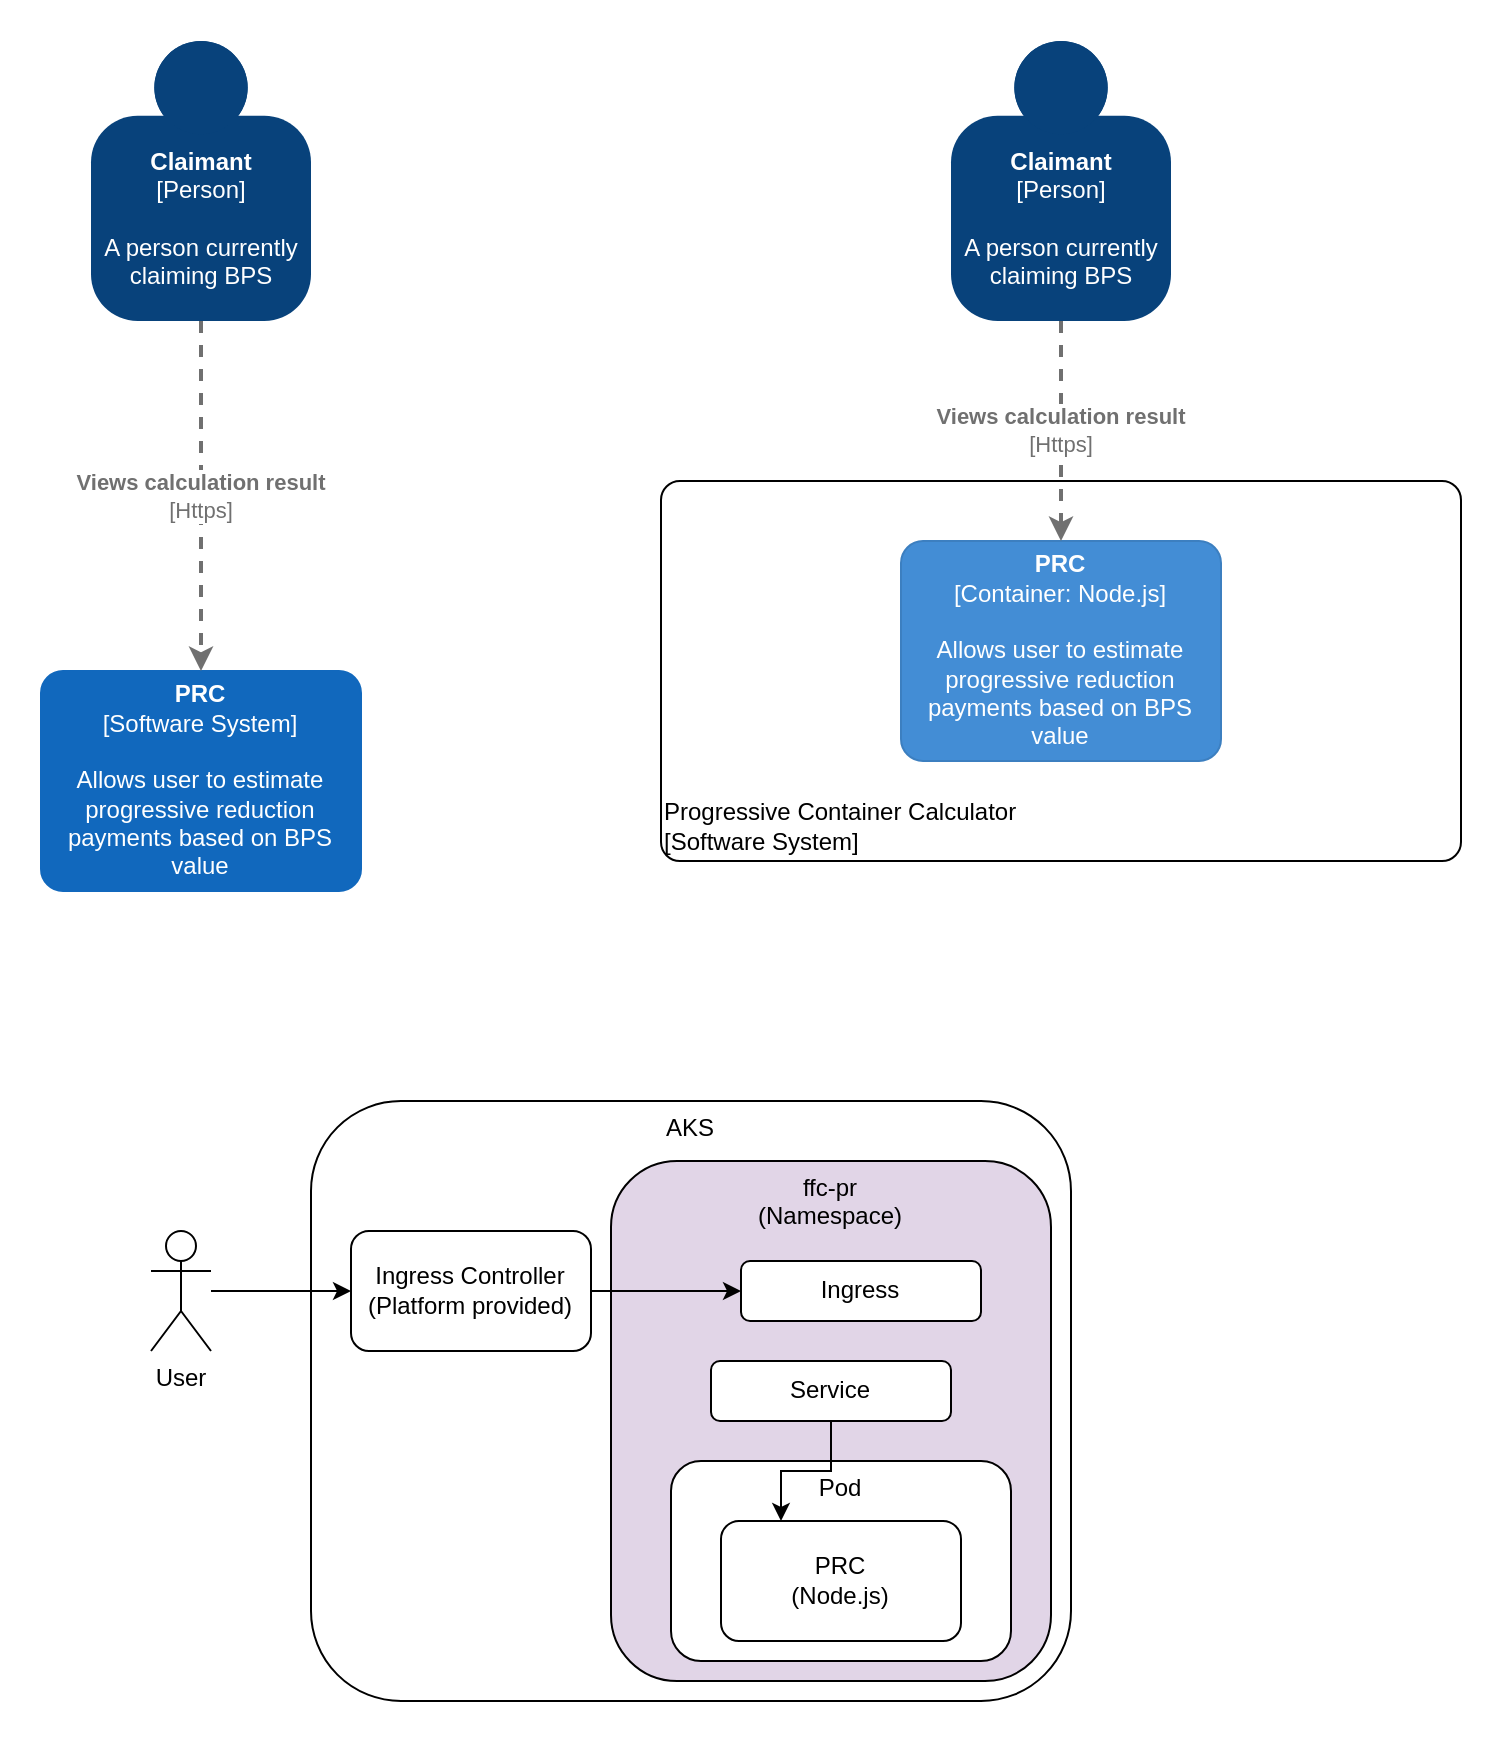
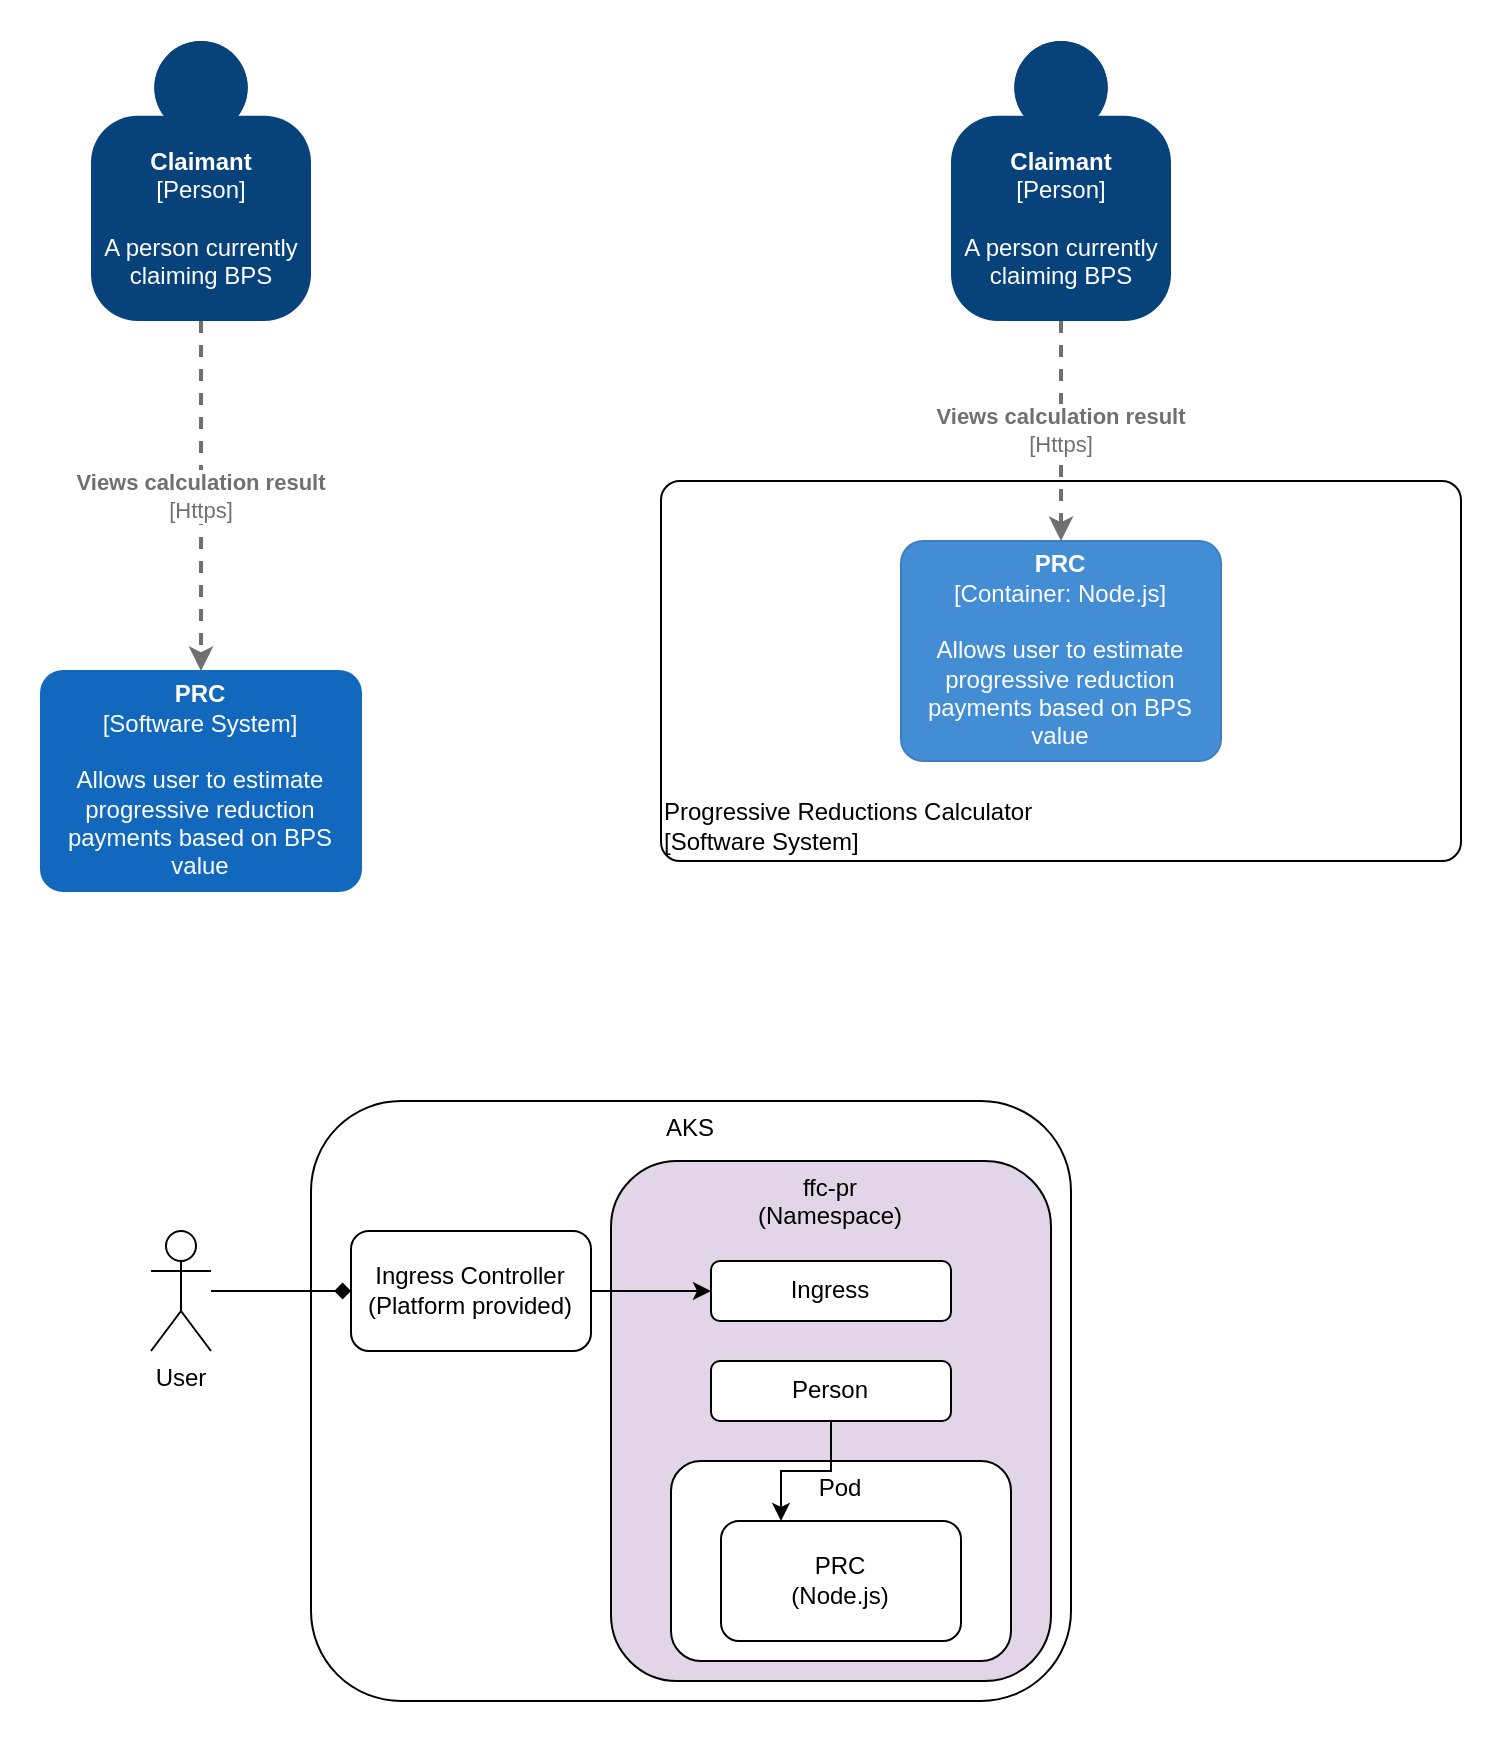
- <mxCell id="6" value="&lt;div style=&quot;text-align: left&quot;&gt;Progressive Container Calculator&lt;/div&gt;&lt;div style=&quot;text-align: left&quot;&gt;[Software System]&lt;/div&gt;" style="rounded=1;whiteSpace=wrap;html=1;labelBackgroundColor=none;fillColor=#ffffff;fontColor=#000000;align=left;arcSize=5;strokeColor=#000000;verticalAlign=bottom;metaEdit=1;metaData={&quot;c4Type&quot;:{&quot;editable&quot;:false}};points=[[0.25,0,0],[0.5,0,0],[0.75,0,0],[1,0.25,0],[1,0.5,0],[1,0.75,0],[0.75,1,0],[0.5,1,0],[0.25,1,0],[0,0.75,0],[0,0.5,0],[0,0.25,0]];" parent="1" vertex="1"><mxGeometry x="330" y="240" width="400" height="190" as="geometry" /></mxCell>
+ <mxCell id="6" value="&lt;div style=&quot;text-align: left&quot;&gt;Progressive Reductions Calculator&lt;/div&gt;&lt;div style=&quot;text-align: left&quot;&gt;[Software System]&lt;/div&gt;" style="rounded=1;whiteSpace=wrap;html=1;labelBackgroundColor=none;fillColor=#ffffff;fontColor=#000000;align=left;arcSize=5;strokeColor=#000000;verticalAlign=bottom;metaEdit=1;metaData={&quot;c4Type&quot;:{&quot;editable&quot;:false}};points=[[0.25,0,0],[0.5,0,0],[0.75,0,0],[1,0.25,0],[1,0.5,0],[1,0.75,0],[0.75,1,0],[0.5,1,0],[0.25,1,0],[0,0.75,0],[0,0.5,0],[0,0.25,0]];" parent="1" vertex="1"><mxGeometry x="330" y="240" width="400" height="190" as="geometry" /></mxCell>
- <mxCell id="17" style="edgeStyle=orthogonalEdgeStyle;rounded=0;orthogonalLoop=1;jettySize=auto;html=1;entryX=0;entryY=0.5;entryDx=0;entryDy=0;" parent="1" source="18" target="16" edge="1"><mxGeometry relative="1" as="geometry" /></mxCell>
+ <mxCell id="17" style="edgeStyle=orthogonalEdgeStyle;rounded=0;orthogonalLoop=1;jettySize=auto;html=1;entryX=0;entryY=0.5;entryDx=0;entryDy=0;endArrow=diamond;" parent="1" source="18" target="16" edge="1"><mxGeometry relative="1" as="geometry" /></mxCell>
- <mxCell id="11" value="Ingress" style="rounded=1;whiteSpace=wrap;html=1;" parent="1" vertex="1"><mxGeometry x="370" y="630" width="120" height="30" as="geometry" /></mxCell>
+ <mxCell id="11" value="Ingress" style="rounded=1;whiteSpace=wrap;html=1;" parent="1" vertex="1"><mxGeometry x="355" y="630" width="120" height="30" as="geometry" /></mxCell>
- <mxCell id="12" value="Service" style="rounded=1;whiteSpace=wrap;html=1;" parent="1" vertex="1"><mxGeometry x="355" y="680" width="120" height="30" as="geometry" /></mxCell>
+ <mxCell id="12" value="Person" style="rounded=1;whiteSpace=wrap;html=1;" parent="1" vertex="1"><mxGeometry x="355" y="680" width="120" height="30" as="geometry" /></mxCell>
